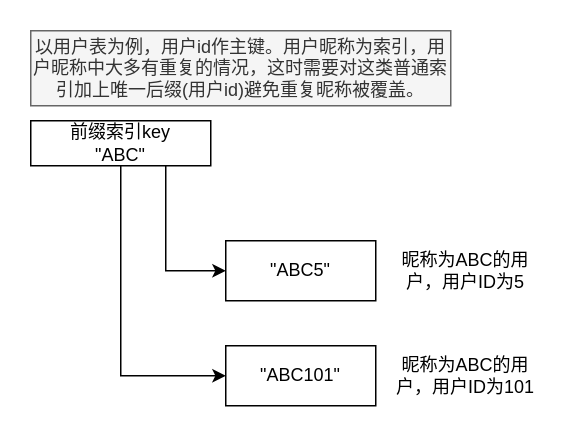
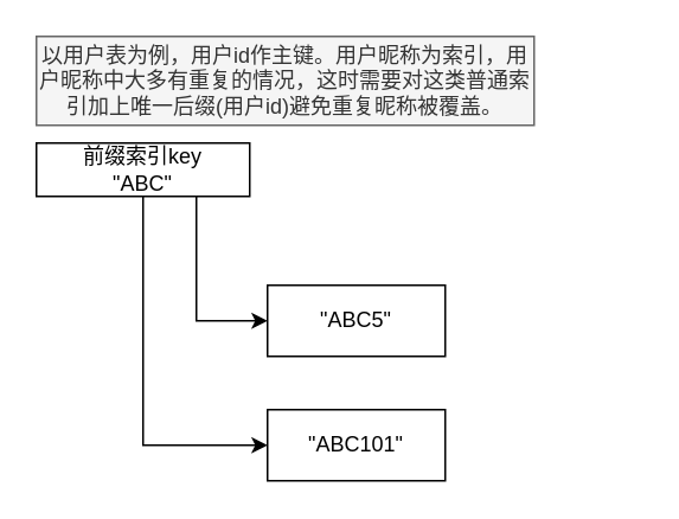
- <mxCell id="8" value="昵称为ABC的用户，用户ID为5" style="text;html=1;strokeColor=none;fillColor=none;align=center;verticalAlign=middle;whiteSpace=wrap;rounded=0;" vertex="1" parent="1"><mxGeometry x="260" y="170" width="100" height="20" as="geometry" /></mxCell>
- <mxCell id="9" value="昵称为ABC的用户，用户ID为101" style="text;html=1;strokeColor=none;fillColor=none;align=center;verticalAlign=middle;whiteSpace=wrap;rounded=0;" vertex="1" parent="1"><mxGeometry x="260" y="240" width="100" height="20" as="geometry" /></mxCell>
